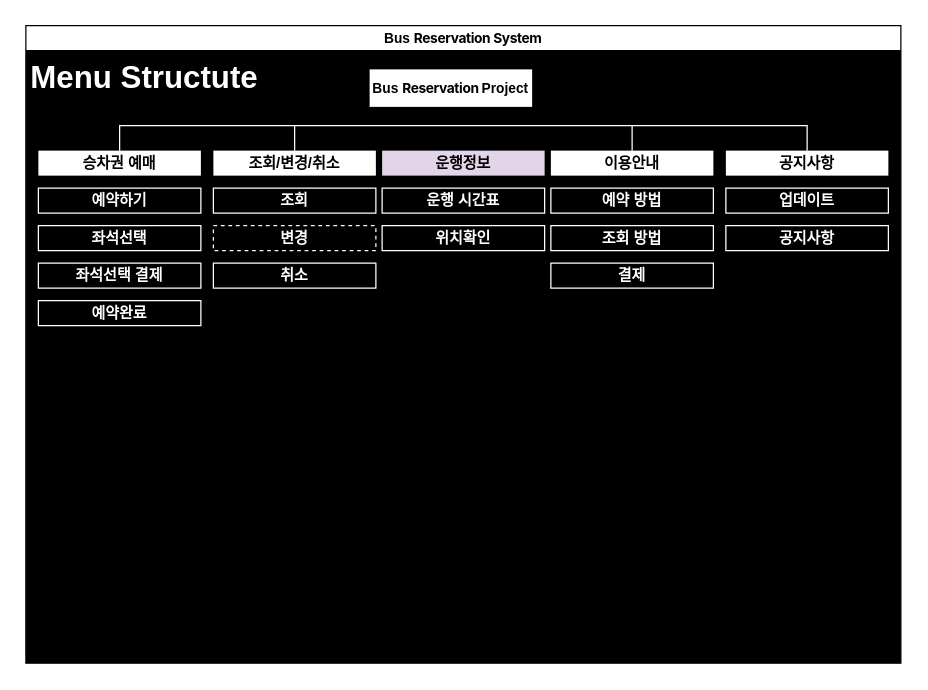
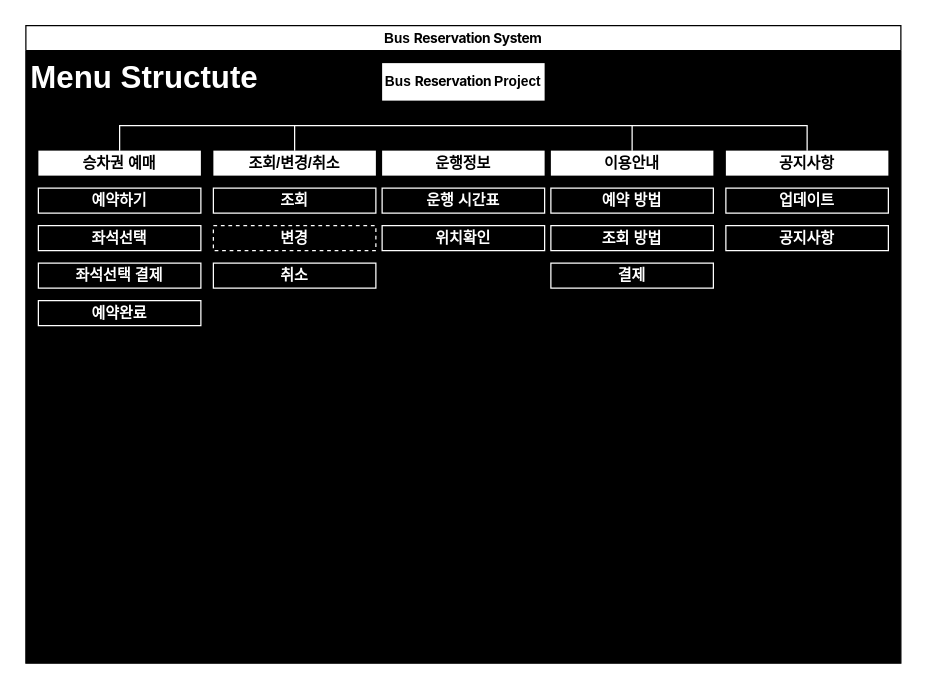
- <mxCell id="3" value="&lt;div style=&quot;text-align: left;&quot;&gt;&lt;span style=&quot;background-color: initial;&quot;&gt;Bus &lt;/span&gt;&lt;font style=&quot;font-size: 11px;&quot; face=&quot;-apple-system, BlinkMacSystemFont, Malgun Gothic, 맑은 고딕, helvetica, Apple SD Gothic Neo, helvetica, 나눔바른고딕 옛한글, NanumBarunGothic YetHangul, sans-serif&quot;&gt;&lt;span style=&quot;letter-spacing: -0.3px; background-color: rgb(255, 255, 255);&quot;&gt;Reservation&amp;nbsp;&lt;/span&gt;&lt;/font&gt;&lt;span style=&quot;background-color: initial;&quot;&gt;Project&lt;/span&gt;&lt;/div&gt;" style="rounded=0;whiteSpace=wrap;html=1;fontStyle=1;strokeColor=none;fontSize=11;" vertex="1" parent="2"><mxGeometry x="275" y="35" width="130" height="30" as="geometry" /></mxCell>
+ <mxCell id="3" value="&lt;div style=&quot;text-align: left;&quot;&gt;&lt;span style=&quot;background-color: initial;&quot;&gt;Bus &lt;/span&gt;&lt;font style=&quot;font-size: 11px;&quot; face=&quot;-apple-system, BlinkMacSystemFont, Malgun Gothic, 맑은 고딕, helvetica, Apple SD Gothic Neo, helvetica, 나눔바른고딕 옛한글, NanumBarunGothic YetHangul, sans-serif&quot;&gt;&lt;span style=&quot;letter-spacing: -0.3px; background-color: rgb(255, 255, 255);&quot;&gt;Reservation&amp;nbsp;&lt;/span&gt;&lt;/font&gt;&lt;span style=&quot;background-color: initial;&quot;&gt;Project&lt;/span&gt;&lt;/div&gt;" style="rounded=0;whiteSpace=wrap;html=1;fontStyle=1;strokeColor=none;fontSize=11;" vertex="1" parent="2"><mxGeometry x="285" y="30" width="130" height="30" as="geometry" /></mxCell>
- <mxCell id="5" value="&lt;div style=&quot;text-align: left;&quot;&gt;운행정보&lt;/div&gt;" style="rounded=0;whiteSpace=wrap;html=1;fontStyle=1;strokeColor=none;fillColor=#e1d5e7;" vertex="1" parent="2"><mxGeometry x="285" y="100" width="130" height="20" as="geometry" /></mxCell>
+ <mxCell id="5" value="&lt;div style=&quot;text-align: left;&quot;&gt;운행정보&lt;/div&gt;" style="rounded=0;whiteSpace=wrap;html=1;fontStyle=1;strokeColor=none;" vertex="1" parent="2"><mxGeometry x="285" y="100" width="130" height="20" as="geometry" /></mxCell>
